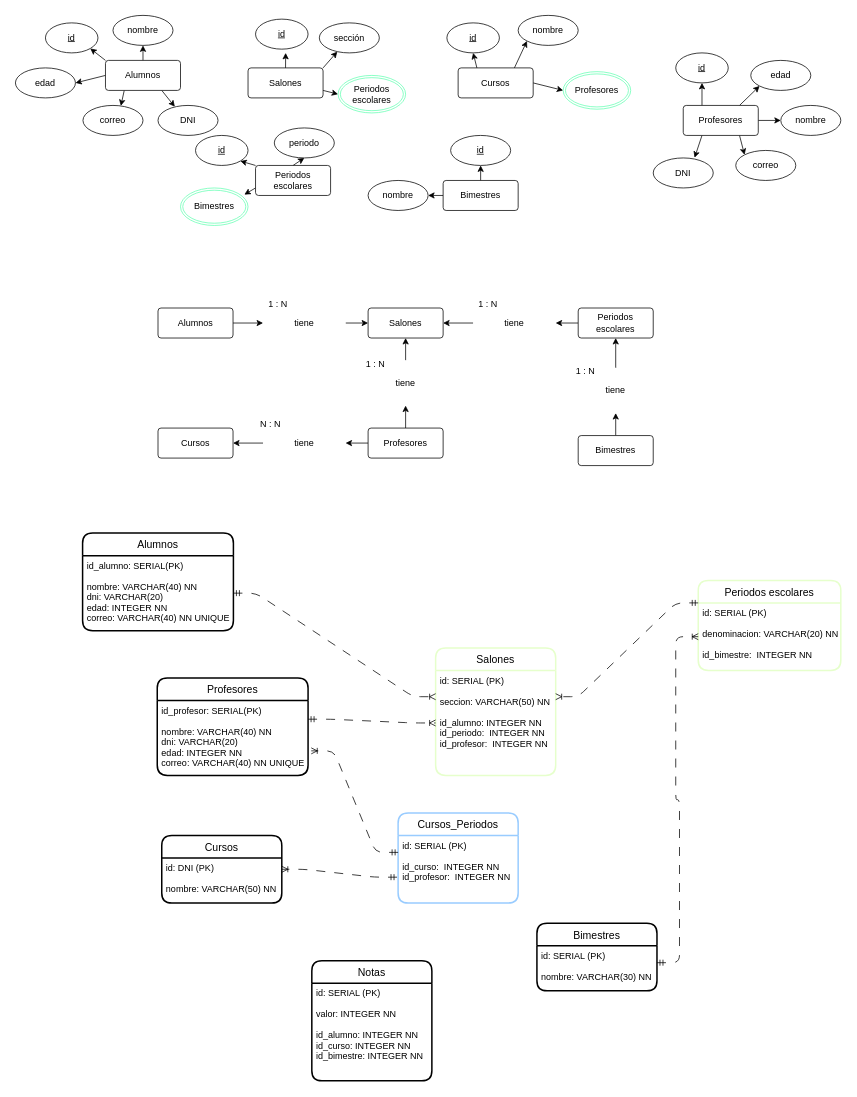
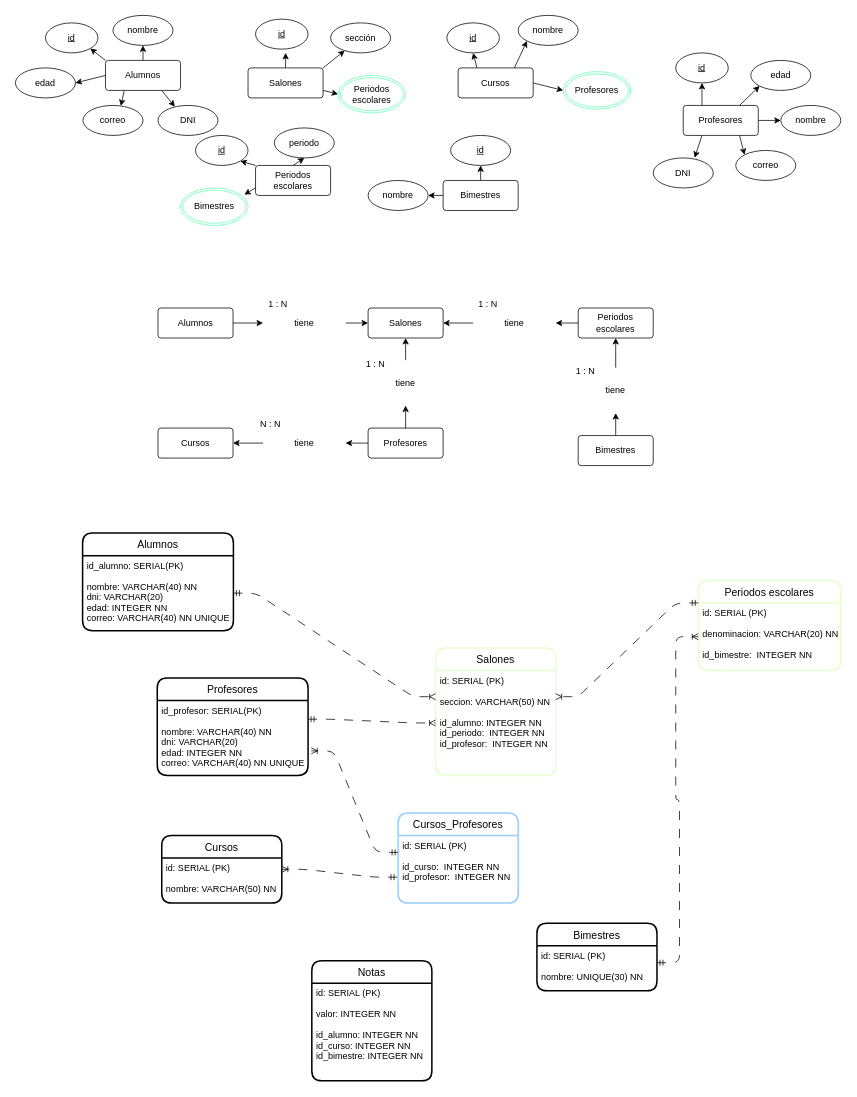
- <mxCell id="42" value="sección" style="ellipse;whiteSpace=wrap;html=1;align=center;" parent="1" vertex="1"><mxGeometry x="425" y="30" width="80" height="40" as="geometry" /></mxCell>
+ <mxCell id="42" value="sección" style="ellipse;whiteSpace=wrap;html=1;align=center;" parent="1" vertex="1"><mxGeometry x="440" y="30" width="80" height="40" as="geometry" /></mxCell>
- <mxCell id="88" value="Cursos_Periodos" style="swimlane;childLayout=stackLayout;horizontal=1;startSize=30;horizontalStack=0;rounded=1;fontSize=14;fontStyle=0;strokeWidth=2;resizeParent=0;resizeLast=1;shadow=0;dashed=0;align=center;strokeColor=#99CCFF;" parent="1" vertex="1"><mxGeometry x="530" y="1083" width="160" height="120" as="geometry" /></mxCell>
+ <mxCell id="88" value="Cursos_Profesores" style="swimlane;childLayout=stackLayout;horizontal=1;startSize=30;horizontalStack=0;rounded=1;fontSize=14;fontStyle=0;strokeWidth=2;resizeParent=0;resizeLast=1;shadow=0;dashed=0;align=center;strokeColor=#99CCFF;" parent="1" vertex="1"><mxGeometry x="530" y="1083" width="160" height="120" as="geometry" /></mxCell>
- <mxCell id="87" value="id: DNI (PK)&#10;&#10;nombre: VARCHAR(50) NN" style="align=left;strokeColor=none;fillColor=none;spacingLeft=4;fontSize=12;verticalAlign=top;resizable=0;rotatable=0;part=1;" parent="86" vertex="1"><mxGeometry y="30" width="160" height="60" as="geometry" /></mxCell>
+ <mxCell id="87" value="id: SERIAL (PK)&#10;&#10;nombre: VARCHAR(50) NN" style="align=left;strokeColor=none;fillColor=none;spacingLeft=4;fontSize=12;verticalAlign=top;resizable=0;rotatable=0;part=1;" parent="86" vertex="1"><mxGeometry y="30" width="160" height="60" as="geometry" /></mxCell>
- <mxCell id="85" value="id: SERIAL (PK)&#10;&#10;nombre: VARCHAR(30) NN&#10;" style="align=left;strokeColor=none;fillColor=none;spacingLeft=4;fontSize=12;verticalAlign=top;resizable=0;rotatable=0;part=1;" parent="84" vertex="1"><mxGeometry y="30" width="160" height="60" as="geometry" /></mxCell>
+ <mxCell id="85" value="id: SERIAL (PK)&#10;&#10;nombre: UNIQUE(30) NN&#10;" style="align=left;strokeColor=none;fillColor=none;spacingLeft=4;fontSize=12;verticalAlign=top;resizable=0;rotatable=0;part=1;" parent="84" vertex="1"><mxGeometry y="30" width="160" height="60" as="geometry" /></mxCell>
